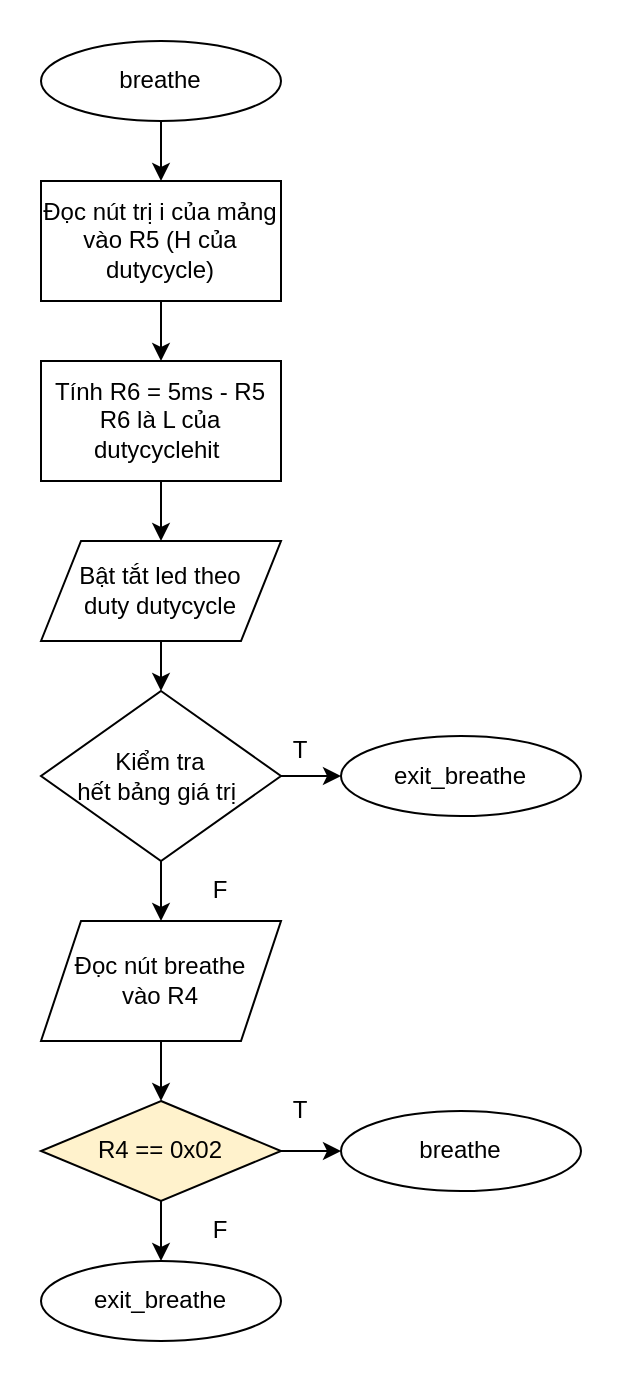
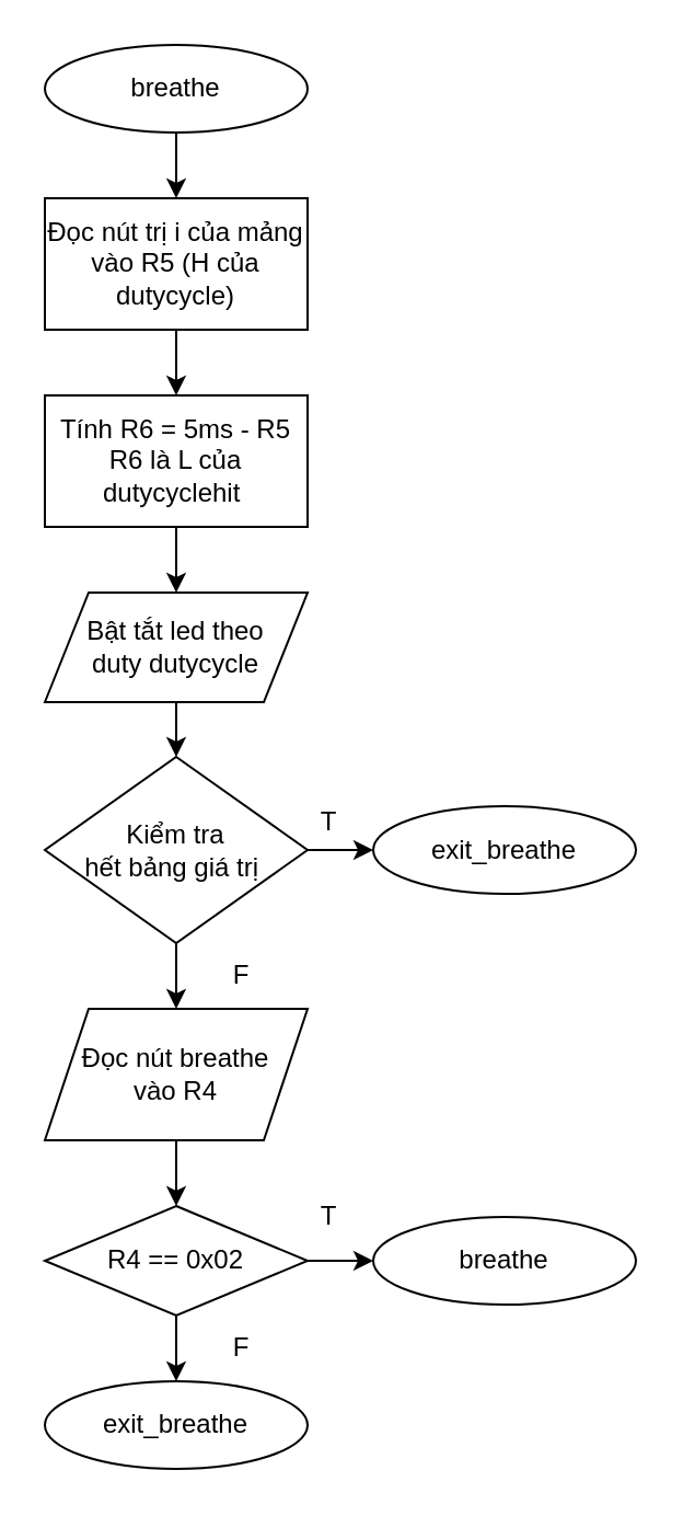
- <mxCell id="20" value="R4 == 0x02" style="rhombus;whiteSpace=wrap;html=1;fillColor=#fff2cc;" vertex="1" parent="1"><mxGeometry x="20" y="550" width="120" height="50" as="geometry" /></mxCell>
+ <mxCell id="20" value="R4 == 0x02" style="rhombus;whiteSpace=wrap;html=1;" vertex="1" parent="1"><mxGeometry x="20" y="550" width="120" height="50" as="geometry" /></mxCell>
